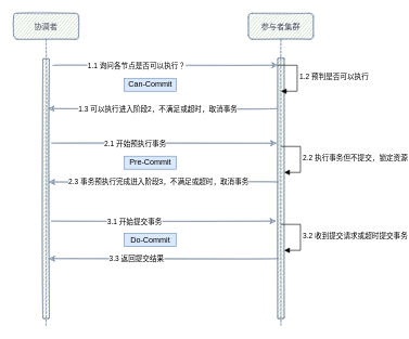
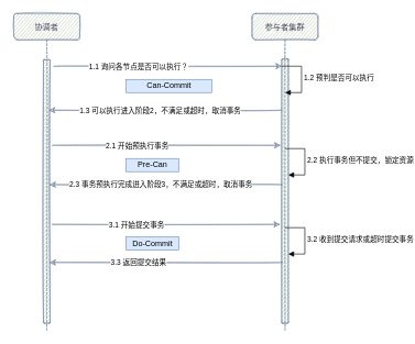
- <mxCell id="11" value="Can-Commit" style="text;html=1;align=center;verticalAlign=middle;resizable=0;points=[];autosize=1;strokeColor=#6c8ebf;fillColor=#dae8fc;" vertex="1" parent="1"><mxGeometry x="190" y="120" width="80" height="20" as="geometry" /></mxCell>
+ <mxCell id="11" value="Can-Commit" style="text;html=1;align=center;verticalAlign=middle;resizable=0;points=[];autosize=1;strokeColor=#6c8ebf;fillColor=#dae8fc;" vertex="1" parent="1"><mxGeometry x="190" y="120" width="130" height="20" as="geometry" /></mxCell>
- <mxCell id="17" value="Pre-Commit" style="text;html=1;align=center;verticalAlign=middle;resizable=0;points=[];autosize=1;strokeColor=#6c8ebf;fillColor=#dae8fc;" vertex="1" parent="1"><mxGeometry x="190" y="240" width="80" height="20" as="geometry" /></mxCell>
+ <mxCell id="17" value="Pre-Can" style="text;html=1;align=center;verticalAlign=middle;resizable=0;points=[];autosize=1;strokeColor=#6c8ebf;fillColor=#dae8fc;" vertex="1" parent="1"><mxGeometry x="190" y="240" width="80" height="20" as="geometry" /></mxCell>
